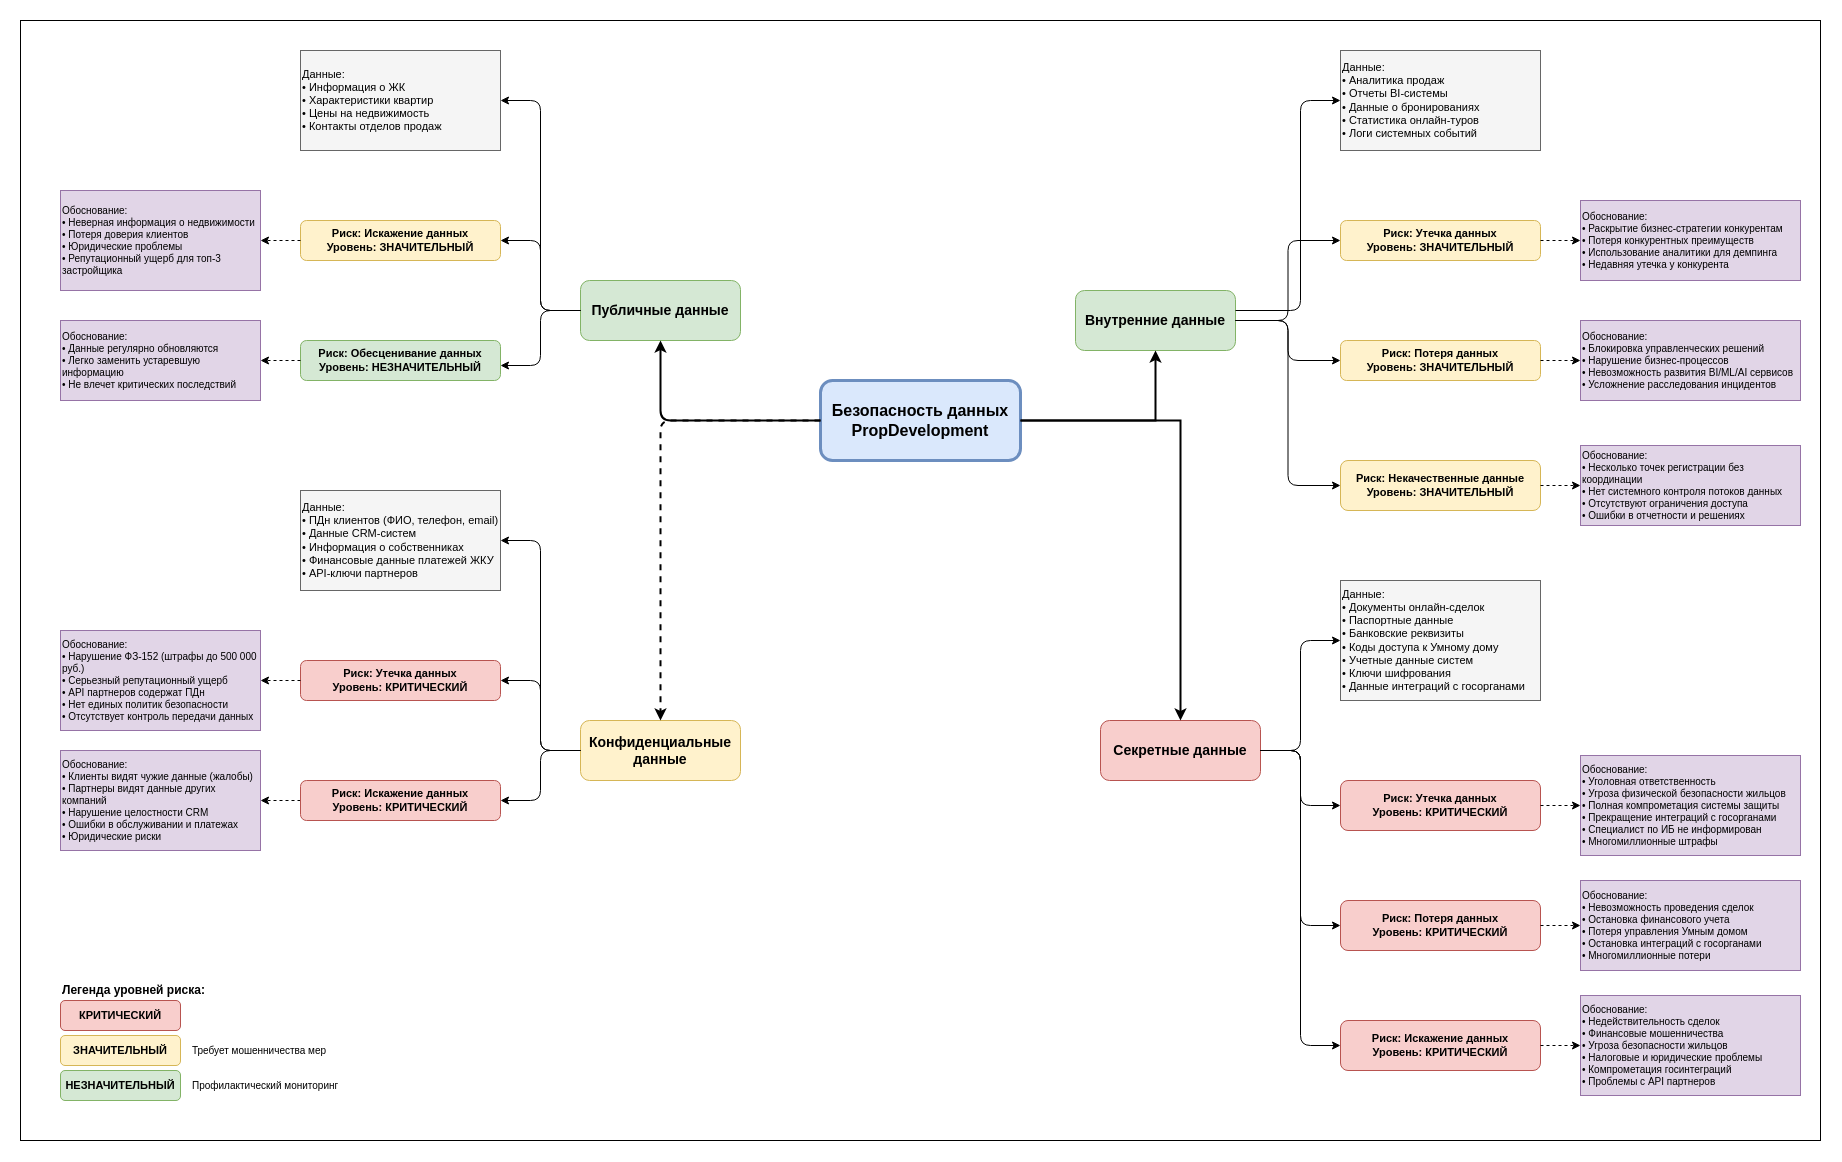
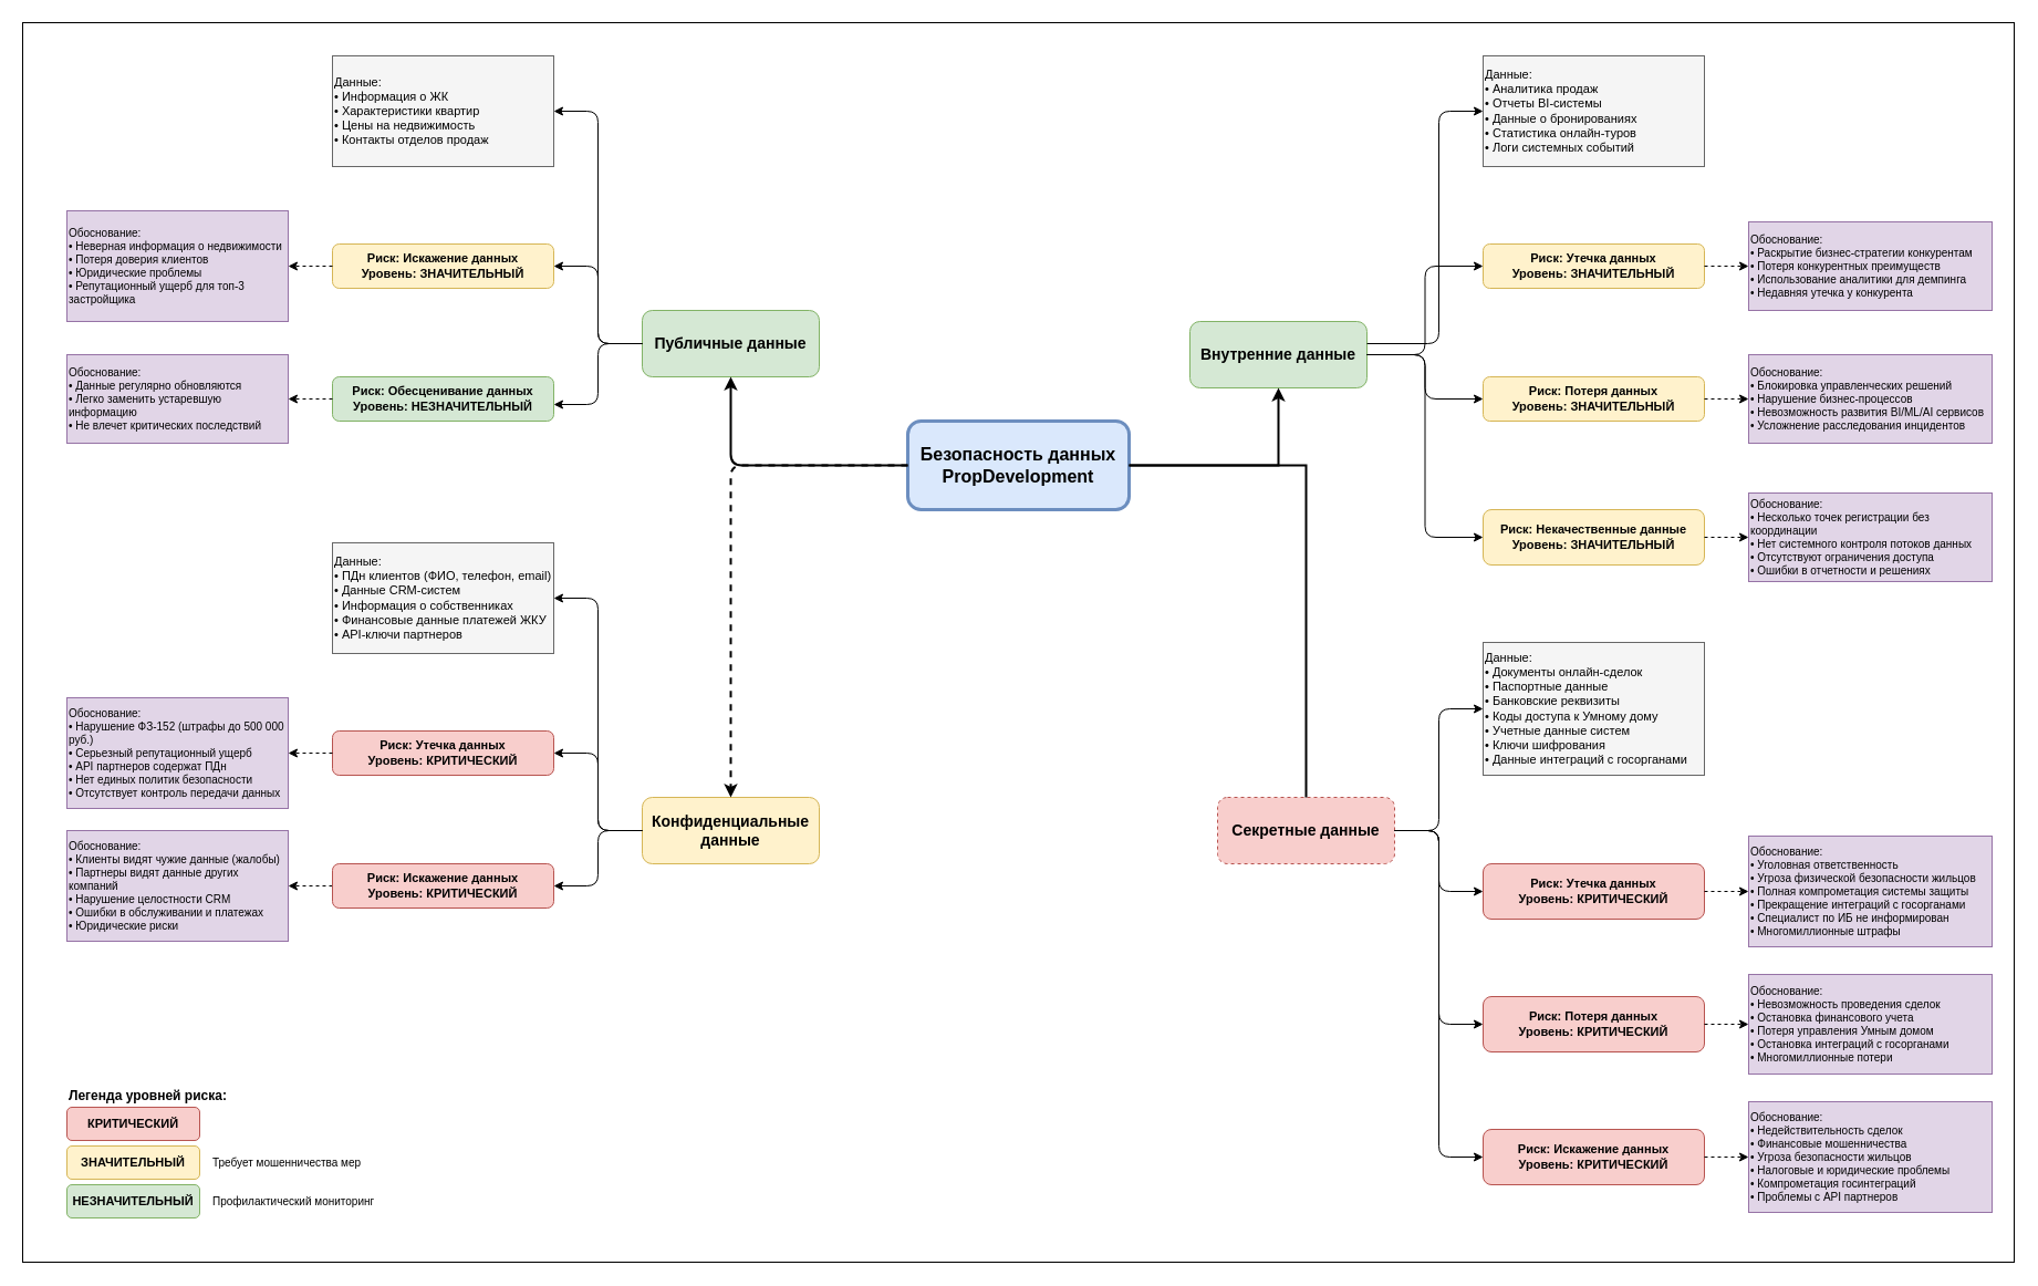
- <mxCell id="43" style="edgeStyle=orthogonalEdgeStyle;rounded=0;orthogonalLoop=1;jettySize=auto;html=1;strokeWidth=2;" parent="1" source="3" target="42" edge="1"><mxGeometry relative="1" as="geometry" /></mxCell>
+ <mxCell id="43" style="edgeStyle=orthogonalEdgeStyle;rounded=0;orthogonalLoop=1;jettySize=auto;html=1;strokeWidth=2;endArrow=none;" parent="1" source="3" target="42" edge="1"><mxGeometry relative="1" as="geometry" /></mxCell>
- <mxCell id="42" value="Секретные данные" style="rounded=1;whiteSpace=wrap;html=1;fontSize=14;fontStyle=1;fillColor=#f8cecc;strokeColor=#b85450;" parent="1" vertex="1"><mxGeometry x="1100" y="720" width="160" height="60" as="geometry" /></mxCell>
+ <mxCell id="42" value="Секретные данные" style="rounded=1;whiteSpace=wrap;html=1;fontSize=14;fontStyle=1;fillColor=#f8cecc;strokeColor=#b85450;dashed=1;" parent="1" vertex="1"><mxGeometry x="1100" y="720" width="160" height="60" as="geometry" /></mxCell>
